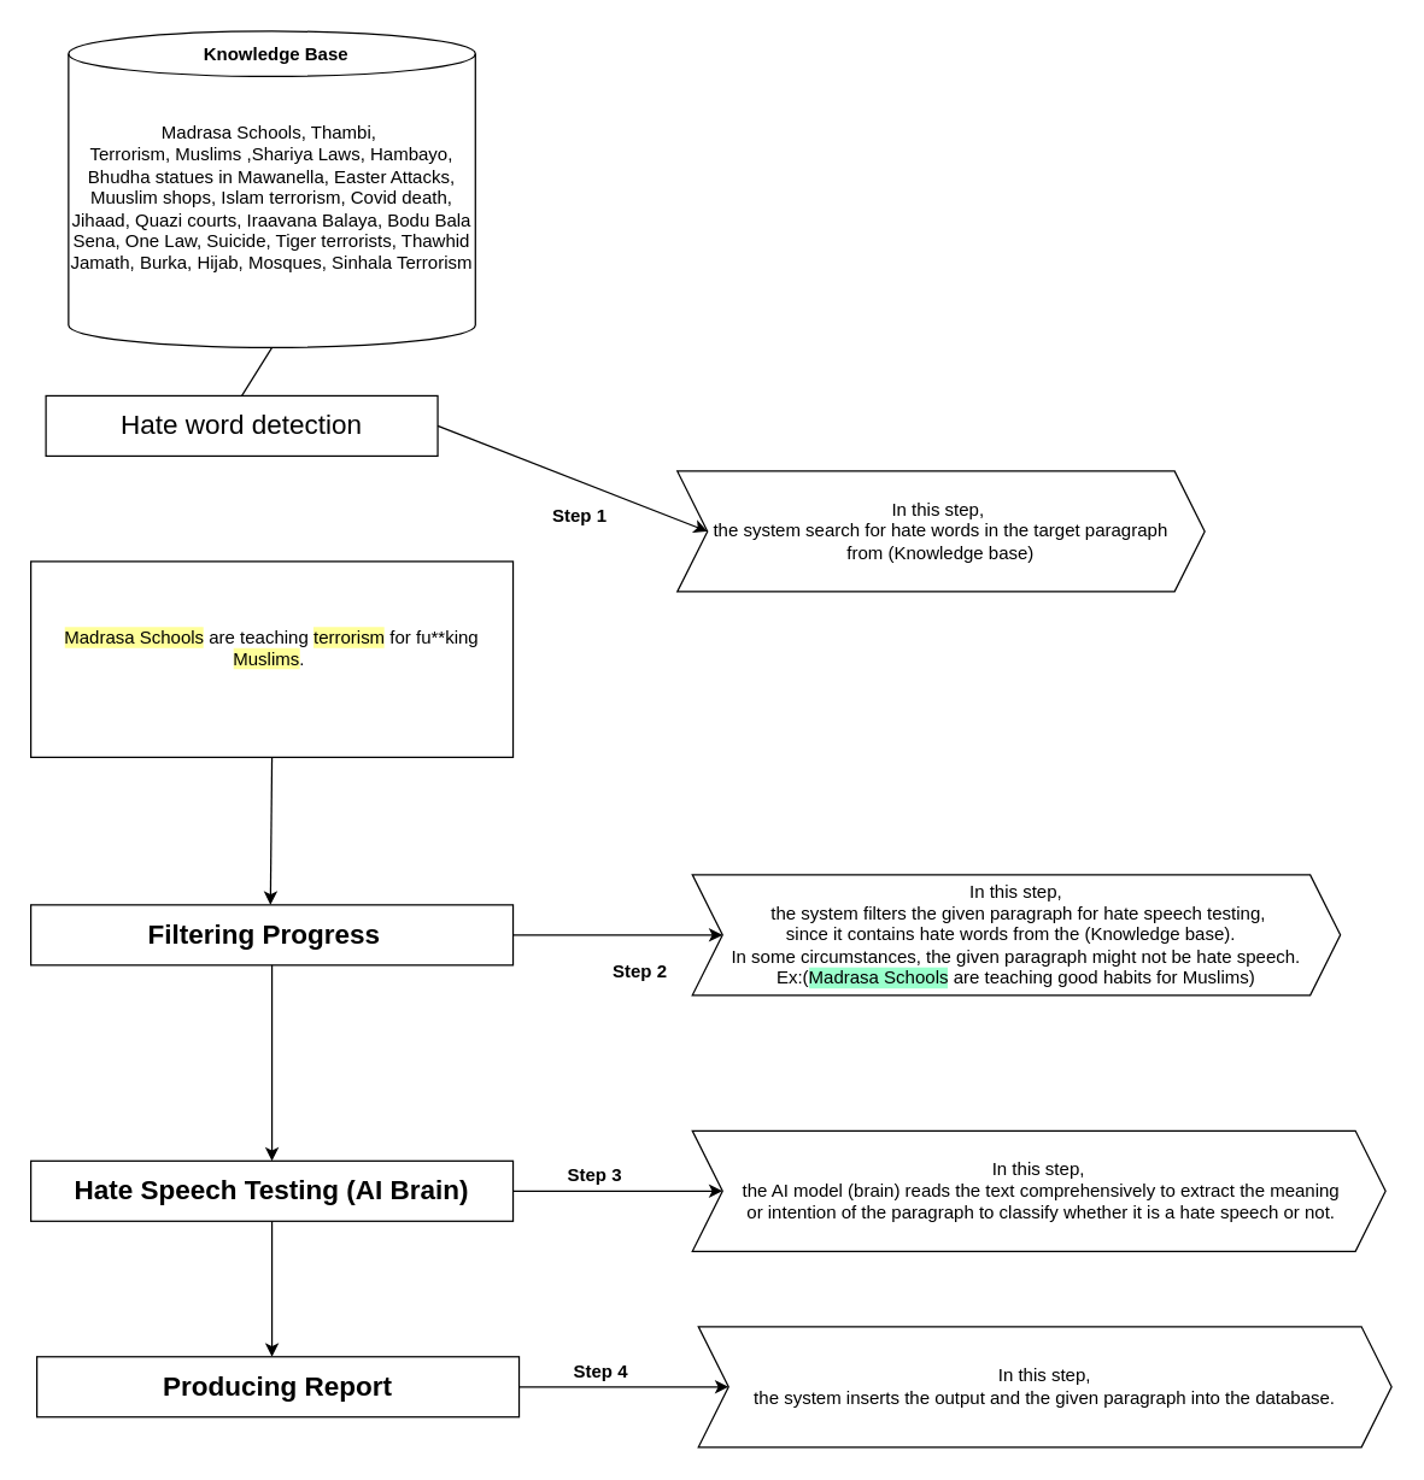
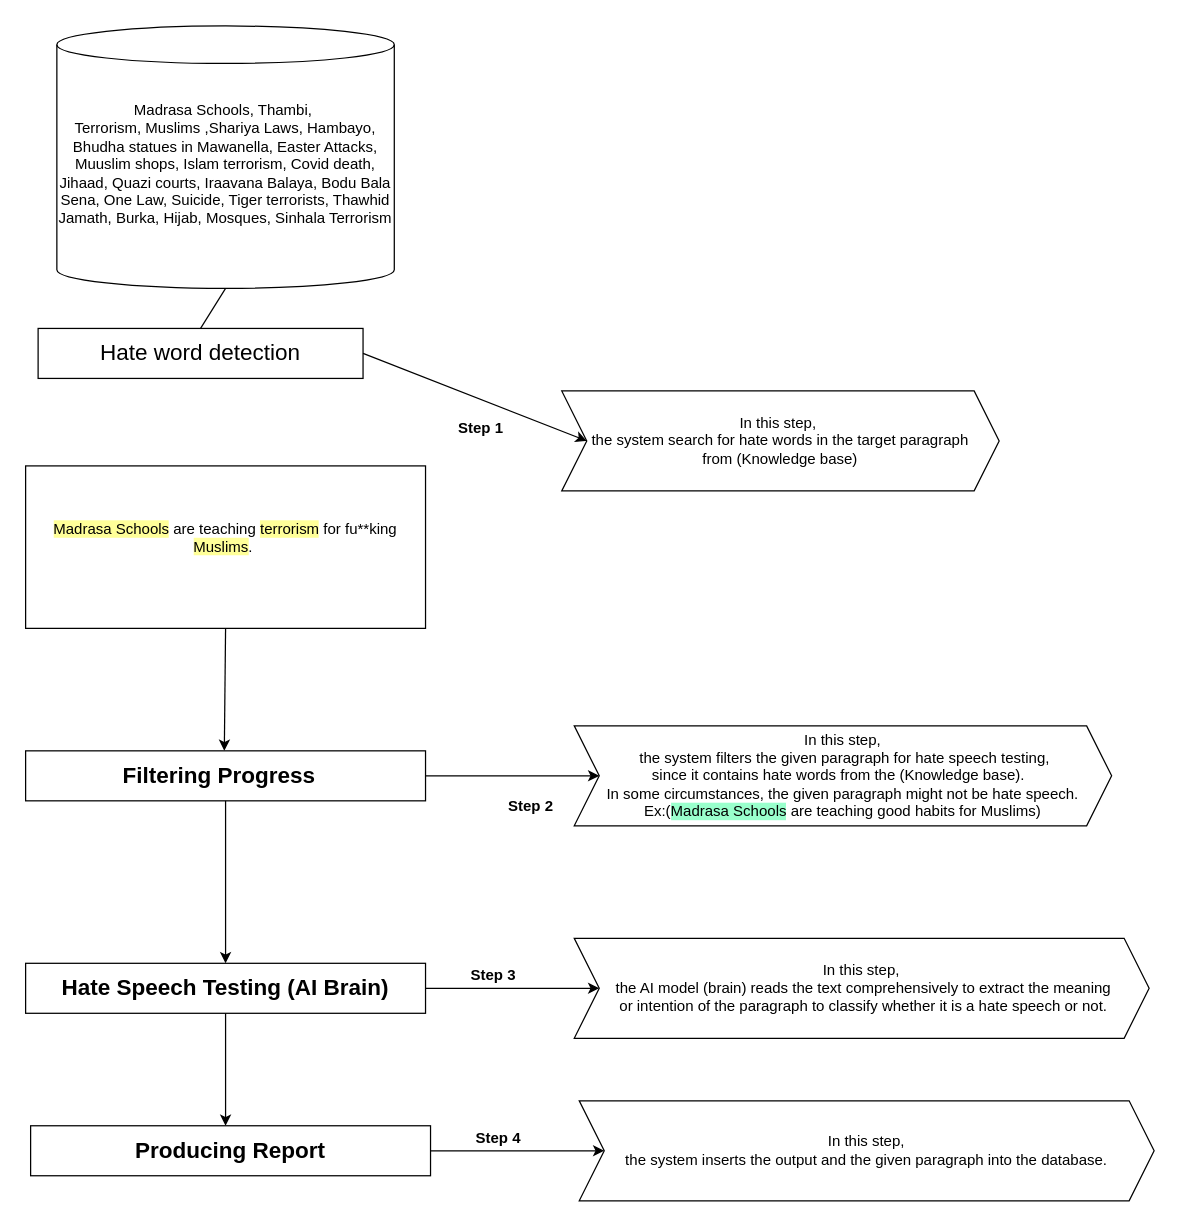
- <mxCell id="5" value="Knowledge Base" style="text;strokeColor=none;fillColor=none;align=left;verticalAlign=top;spacingLeft=4;spacingRight=4;overflow=hidden;rotatable=0;points=[[0,0.5],[1,0.5]];portConstraint=eastwest;fontStyle=1" vertex="1" parent="1"><mxGeometry x="129" y="22" width="110" height="26" as="geometry" /></mxCell>
